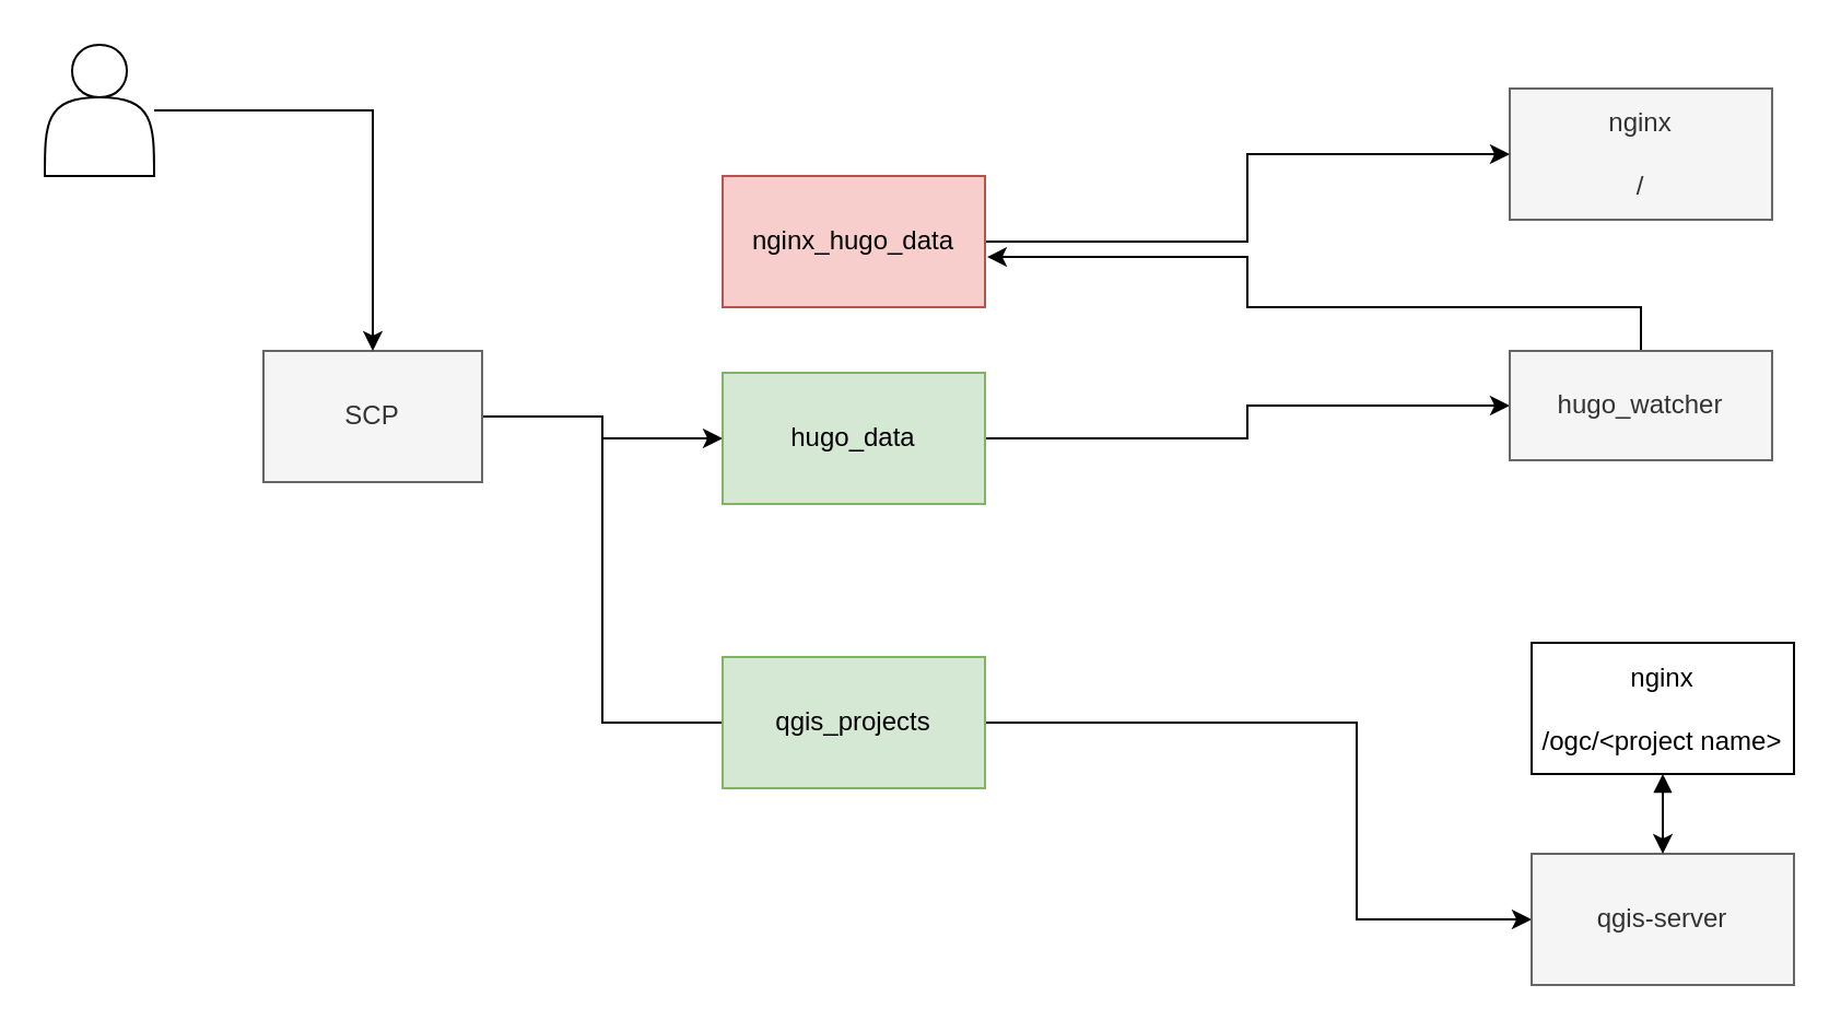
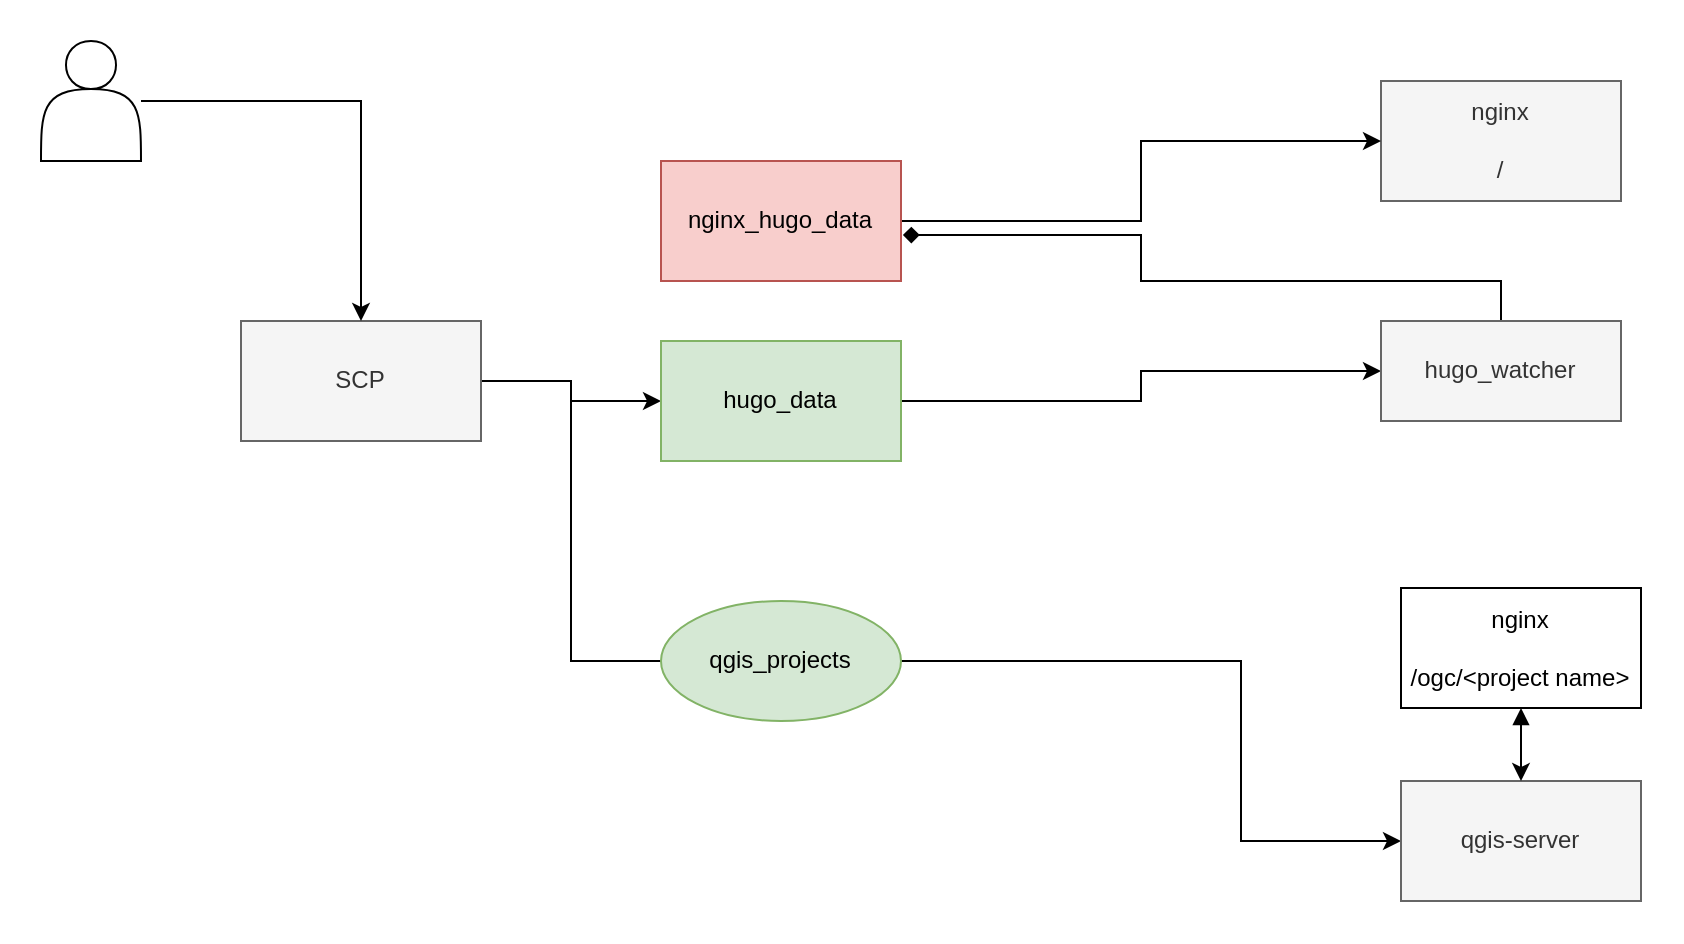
- <mxCell id="7" style="edgeStyle=orthogonalEdgeStyle;rounded=0;orthogonalLoop=1;jettySize=auto;html=1;exitX=0;exitY=0.25;exitDx=0;exitDy=0;entryX=1.008;entryY=0.617;entryDx=0;entryDy=0;entryPerimeter=0;startArrow=none;startFill=0;" edge="1" parent="1" source="8" target="18"><mxGeometry relative="1" as="geometry"><Array as="points"><mxPoint x="690" y="205" /><mxPoint x="750" y="205" /><mxPoint x="750" y="140" /><mxPoint x="570" y="140" /><mxPoint x="570" y="117" /></Array></mxGeometry></mxCell>
+ <mxCell id="7" style="edgeStyle=orthogonalEdgeStyle;rounded=0;orthogonalLoop=1;jettySize=auto;html=1;exitX=0;exitY=0.25;exitDx=0;exitDy=0;entryX=1.008;entryY=0.617;entryDx=0;entryDy=0;entryPerimeter=0;startArrow=none;startFill=0;endArrow=diamond;" edge="1" parent="1" source="8" target="18"><mxGeometry relative="1" as="geometry"><Array as="points"><mxPoint x="690" y="205" /><mxPoint x="750" y="205" /><mxPoint x="750" y="140" /><mxPoint x="570" y="140" /><mxPoint x="570" y="117" /></Array></mxGeometry></mxCell>
- <mxCell id="4" value="SCP" style="rounded=0;whiteSpace=wrap;html=1;fillColor=#f5f5f5;strokeColor=#666666;fontColor=#333333;" vertex="1" parent="1"><mxGeometry x="120" y="160" width="100" height="60" as="geometry" /></mxCell>
+ <mxCell id="4" value="SCP" style="rounded=0;whiteSpace=wrap;html=1;fillColor=#f5f5f5;strokeColor=#666666;fontColor=#333333;" vertex="1" parent="1"><mxGeometry x="120" y="160" width="120" height="60" as="geometry" /></mxCell>
- <mxCell id="13" value="qgis_projects" style="rounded=0;whiteSpace=wrap;html=1;fillColor=#d5e8d4;strokeColor=#82b366;" vertex="1" parent="1"><mxGeometry x="330" y="300" width="120" height="60" as="geometry" /></mxCell>
+ <mxCell id="13" value="qgis_projects" style="ellipse;whiteSpace=wrap;html=1;fillColor=#d5e8d4;strokeColor=#82b366;" vertex="1" parent="1"><mxGeometry x="330" y="300" width="120" height="60" as="geometry" /></mxCell>
